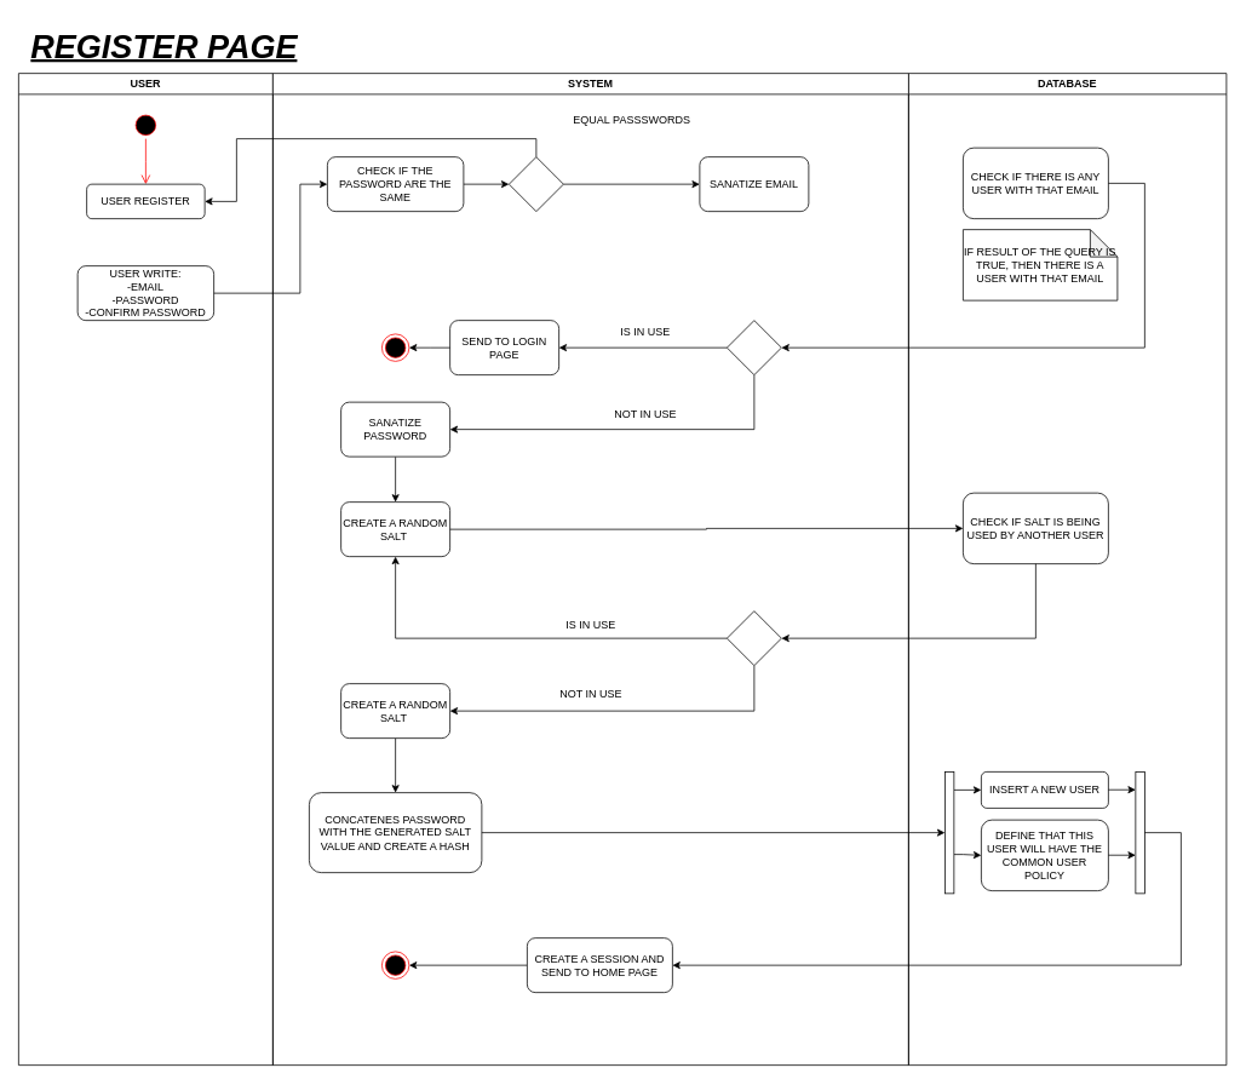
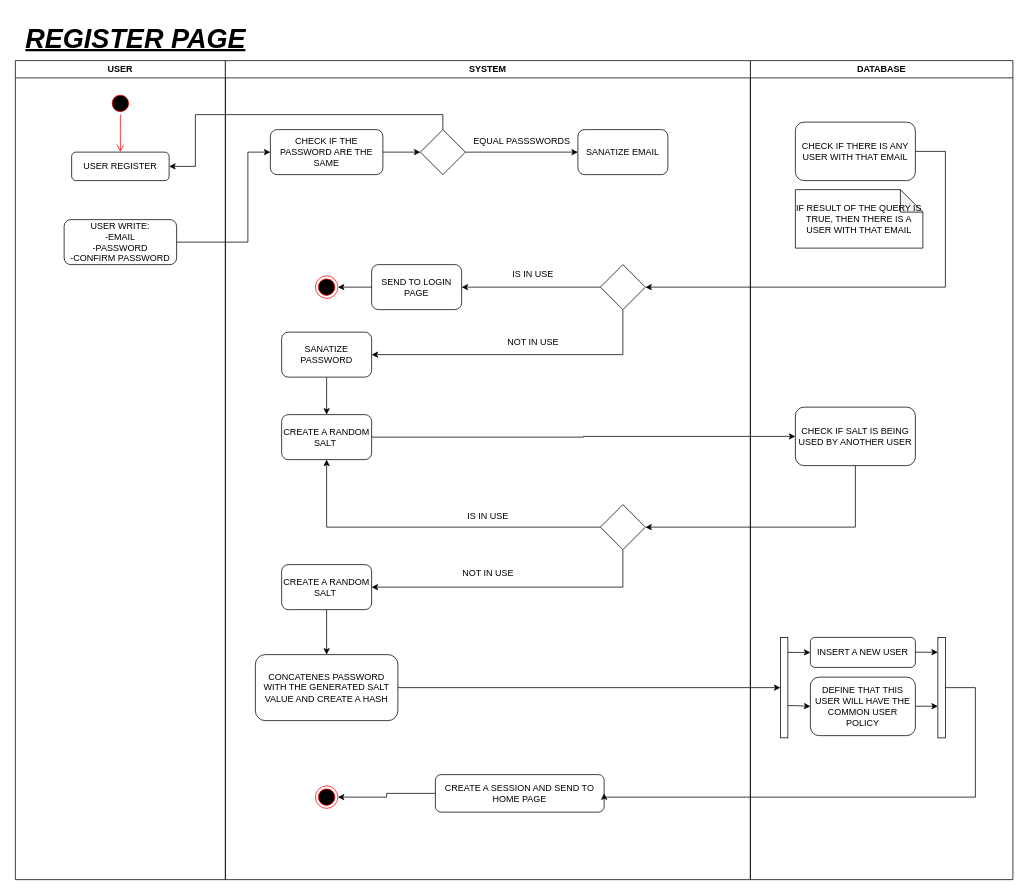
- <mxCell id="27" value="EQUAL PASSSWORDS" style="text;html=1;align=center;verticalAlign=middle;resizable=0;points=[];autosize=1;strokeColor=none;fillColor=none;" vertex="1" parent="21"><mxGeometry x="320" y="37" width="150" height="30" as="geometry" /></mxCell>
+ <mxCell id="27" value="EQUAL PASSSWORDS" style="text;html=1;align=center;verticalAlign=middle;resizable=0;points=[];autosize=1;strokeColor=none;fillColor=none;" vertex="1" parent="21"><mxGeometry x="320" y="92" width="150" height="30" as="geometry" /></mxCell>
- <mxCell id="48" value="CREATE A SESSION AND SEND TO HOME PAGE" style="rounded=1;whiteSpace=wrap;html=1;" vertex="1" parent="21"><mxGeometry x="280" y="952" width="160" height="60" as="geometry" /></mxCell>
+ <mxCell id="48" value="CREATE A SESSION AND SEND TO HOME PAGE" style="rounded=1;whiteSpace=wrap;html=1;" vertex="1" parent="21"><mxGeometry x="280" y="952" width="225" height="50" as="geometry" /></mxCell>
